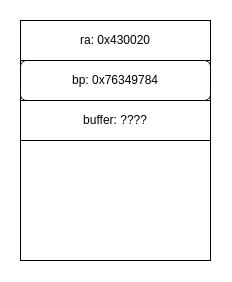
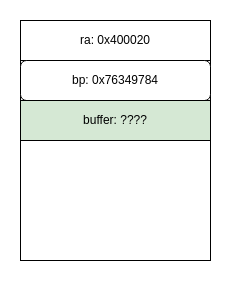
- <mxCell id="3" value="ra: 0x430020" style="rounded=0;whiteSpace=wrap;html=1;" vertex="1" parent="1"><mxGeometry x="20" y="20" width="190" height="40" as="geometry" /></mxCell>
+ <mxCell id="3" value="ra: 0x400020" style="rounded=0;whiteSpace=wrap;html=1;" vertex="1" parent="1"><mxGeometry x="20" y="20" width="190" height="40" as="geometry" /></mxCell>
- <mxCell id="5" value="buffer: ????" style="rounded=0;whiteSpace=wrap;html=1;" vertex="1" parent="1"><mxGeometry x="20" y="100" width="190" height="40" as="geometry" /></mxCell>
+ <mxCell id="5" value="buffer: ????" style="rounded=0;whiteSpace=wrap;html=1;fillColor=#d5e8d4;" vertex="1" parent="1"><mxGeometry x="20" y="100" width="190" height="40" as="geometry" /></mxCell>
